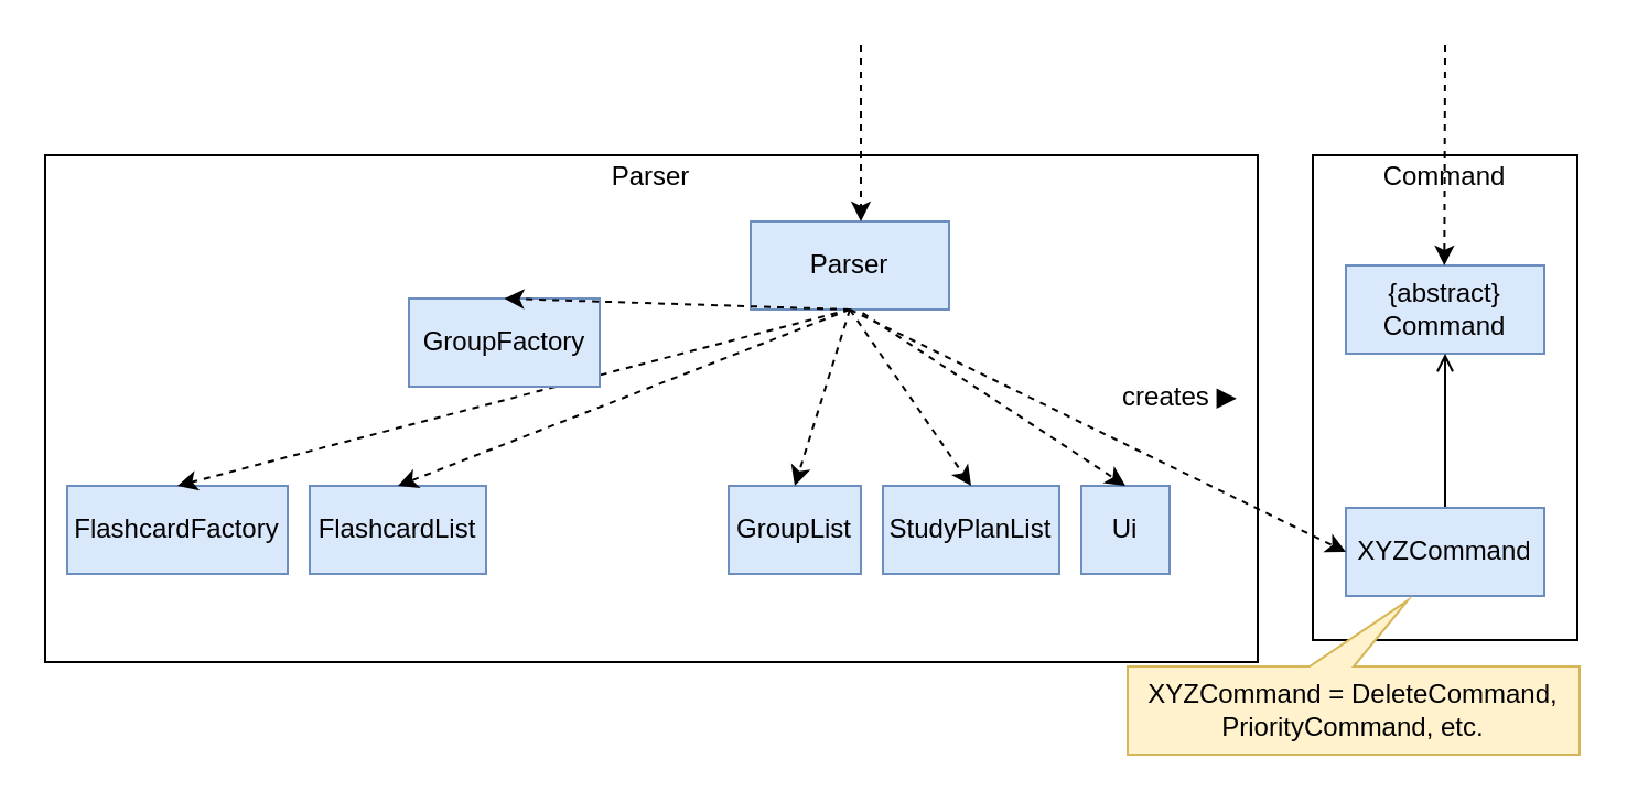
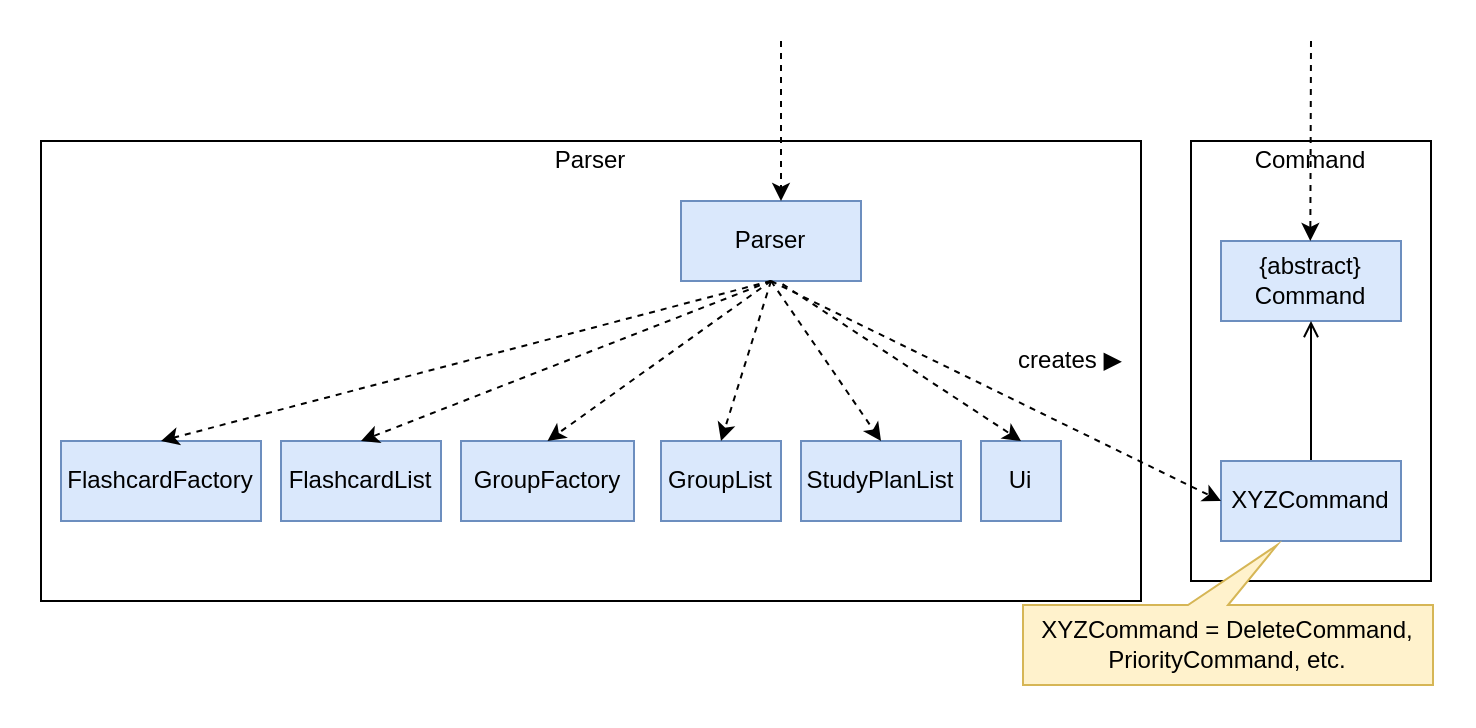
- <mxCell id="9" value="GroupFactory" style="rounded=0;whiteSpace=wrap;html=1;fillColor=#dae8fc;strokeColor=#6c8ebf;" vertex="1" parent="1"><mxGeometry x="185" y="135" width="86.5" height="40" as="geometry" /></mxCell>
+ <mxCell id="9" value="GroupFactory" style="rounded=0;whiteSpace=wrap;html=1;fillColor=#dae8fc;strokeColor=#6c8ebf;" vertex="1" parent="1"><mxGeometry x="230" y="220" width="86.5" height="40" as="geometry" /></mxCell>
